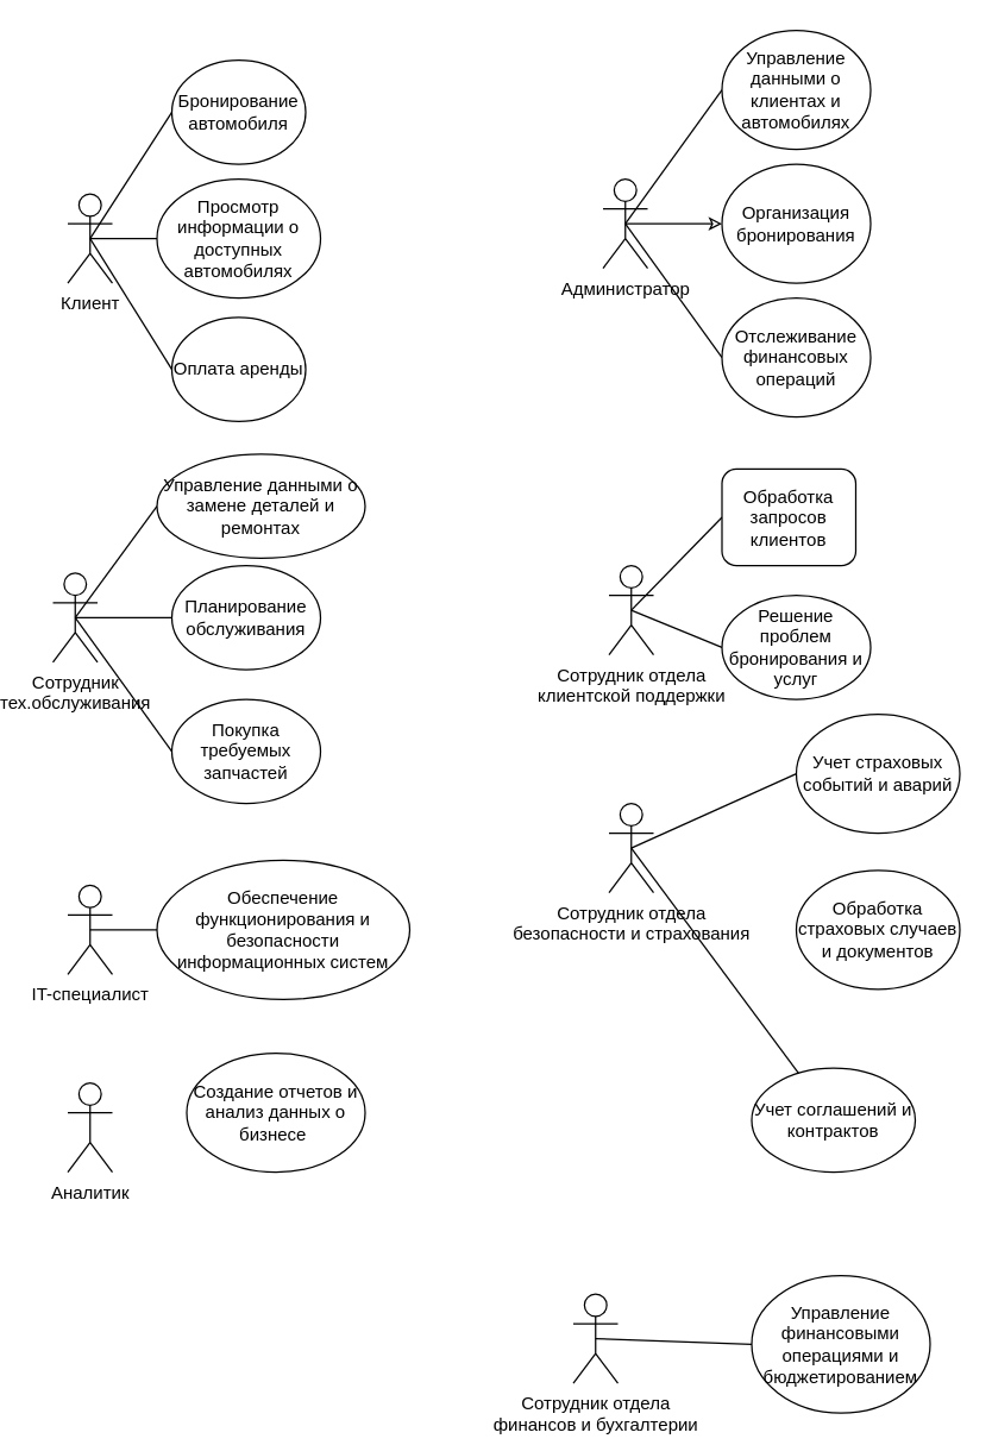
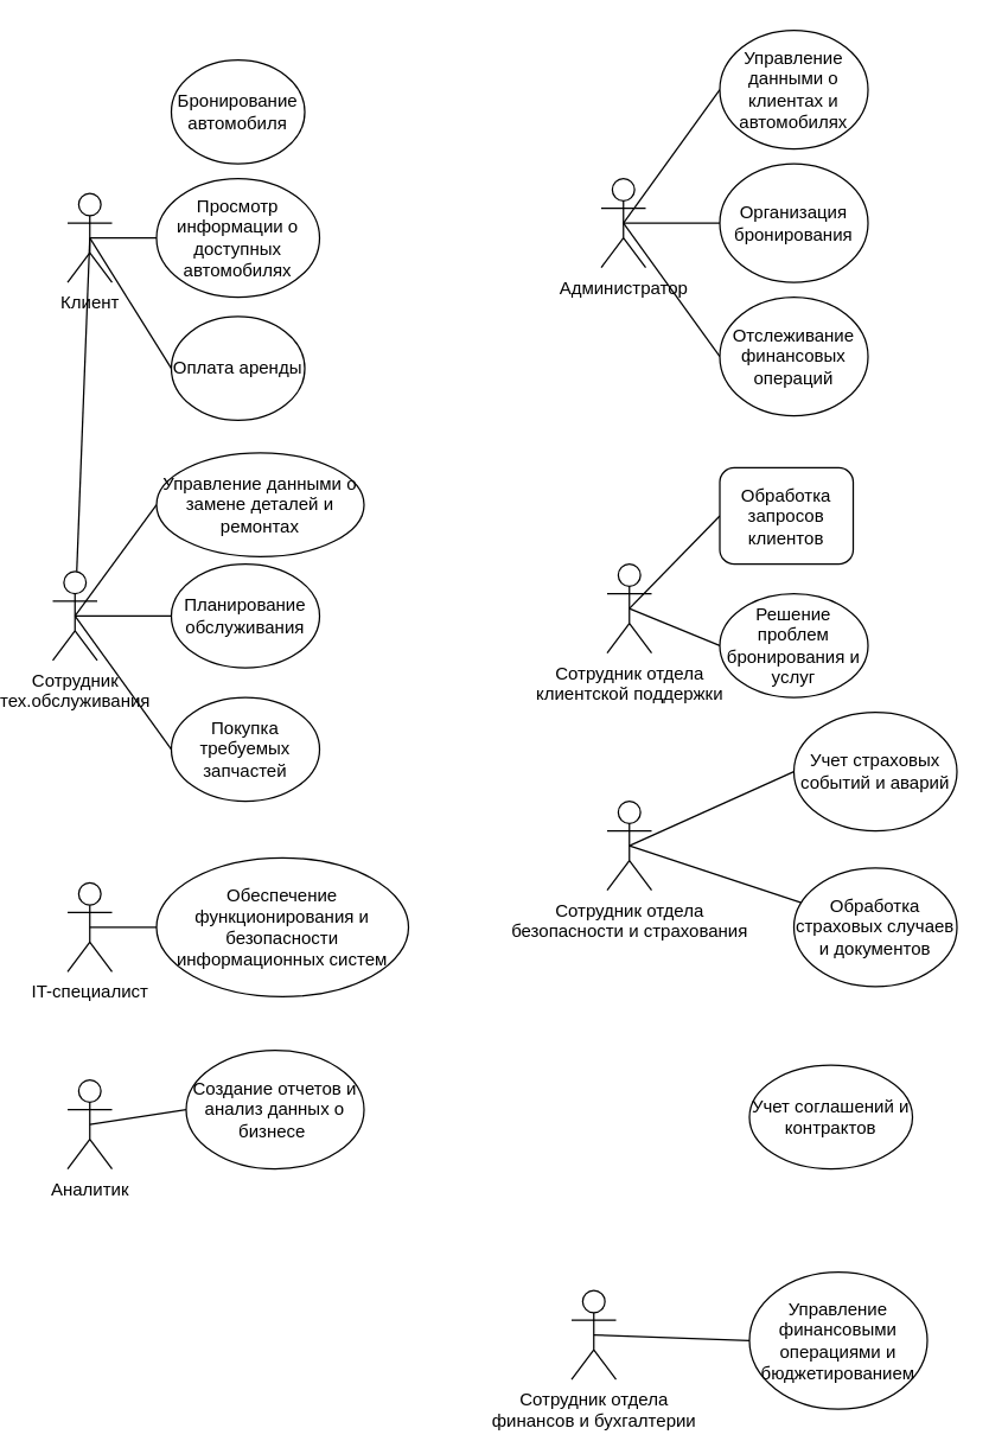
- <mxCell id="2" style="rounded=0;orthogonalLoop=1;jettySize=auto;html=1;exitX=0.5;exitY=0.5;exitDx=0;exitDy=0;exitPerimeter=0;entryX=0;entryY=0.5;entryDx=0;entryDy=0;endArrow=none;endFill=0;" parent="1" source="5" target="16" edge="1"><mxGeometry relative="1" as="geometry" /></mxCell>
+ <mxCell id="2" style="rounded=0;orthogonalLoop=1;jettySize=auto;html=1;exitX=0.5;exitY=0.5;exitDx=0;exitDy=0;exitPerimeter=0;endArrow=none;endFill=0;" parent="1" source="5" target="9" edge="1"><mxGeometry relative="1" as="geometry" /></mxCell>
- <mxCell id="10" style="rounded=0;orthogonalLoop=1;jettySize=auto;html=1;exitX=0.5;exitY=0.5;exitDx=0;exitDy=0;exitPerimeter=0;entryX=0;entryY=0.5;entryDx=0;entryDy=0;endArrow=classic;endFill=0;" parent="1" source="13" target="23" edge="1"><mxGeometry relative="1" as="geometry" /></mxCell>
+ <mxCell id="10" style="rounded=0;orthogonalLoop=1;jettySize=auto;html=1;exitX=0.5;exitY=0.5;exitDx=0;exitDy=0;exitPerimeter=0;entryX=0;entryY=0.5;entryDx=0;entryDy=0;endArrow=none;endFill=0;" parent="1" source="13" target="23" edge="1"><mxGeometry relative="1" as="geometry" /></mxCell>
- <mxCell id="42" style="rounded=0;orthogonalLoop=1;jettySize=auto;html=1;endArrow=none;endFill=0;exitX=0.5;exitY=0.5;exitDx=0;exitDy=0;exitPerimeter=0;" edge="1" parent="1" source="27" target="36"><mxGeometry relative="1" as="geometry"><mxPoint x="419" y="580" as="sourcePoint" /><mxPoint x="471" y="540" as="targetPoint" /></mxGeometry></mxCell>
+ <mxCell id="42" style="rounded=0;orthogonalLoop=1;jettySize=auto;html=1;endArrow=none;endFill=0;exitX=0.5;exitY=0.5;exitDx=0;exitDy=0;exitPerimeter=0;" edge="1" parent="1" source="27" target="41"><mxGeometry relative="1" as="geometry"><mxPoint x="419" y="580" as="sourcePoint" /><mxPoint x="471" y="540" as="targetPoint" /></mxGeometry></mxCell>
+ <mxCell id="31" style="rounded=0;orthogonalLoop=1;jettySize=auto;html=1;exitX=0.5;exitY=0.5;exitDx=0;exitDy=0;exitPerimeter=0;entryX=0;entryY=0.5;entryDx=0;entryDy=0;endArrow=none;endFill=0;" parent="1" source="32" target="37" edge="1"><mxGeometry relative="1" as="geometry" /></mxCell>
